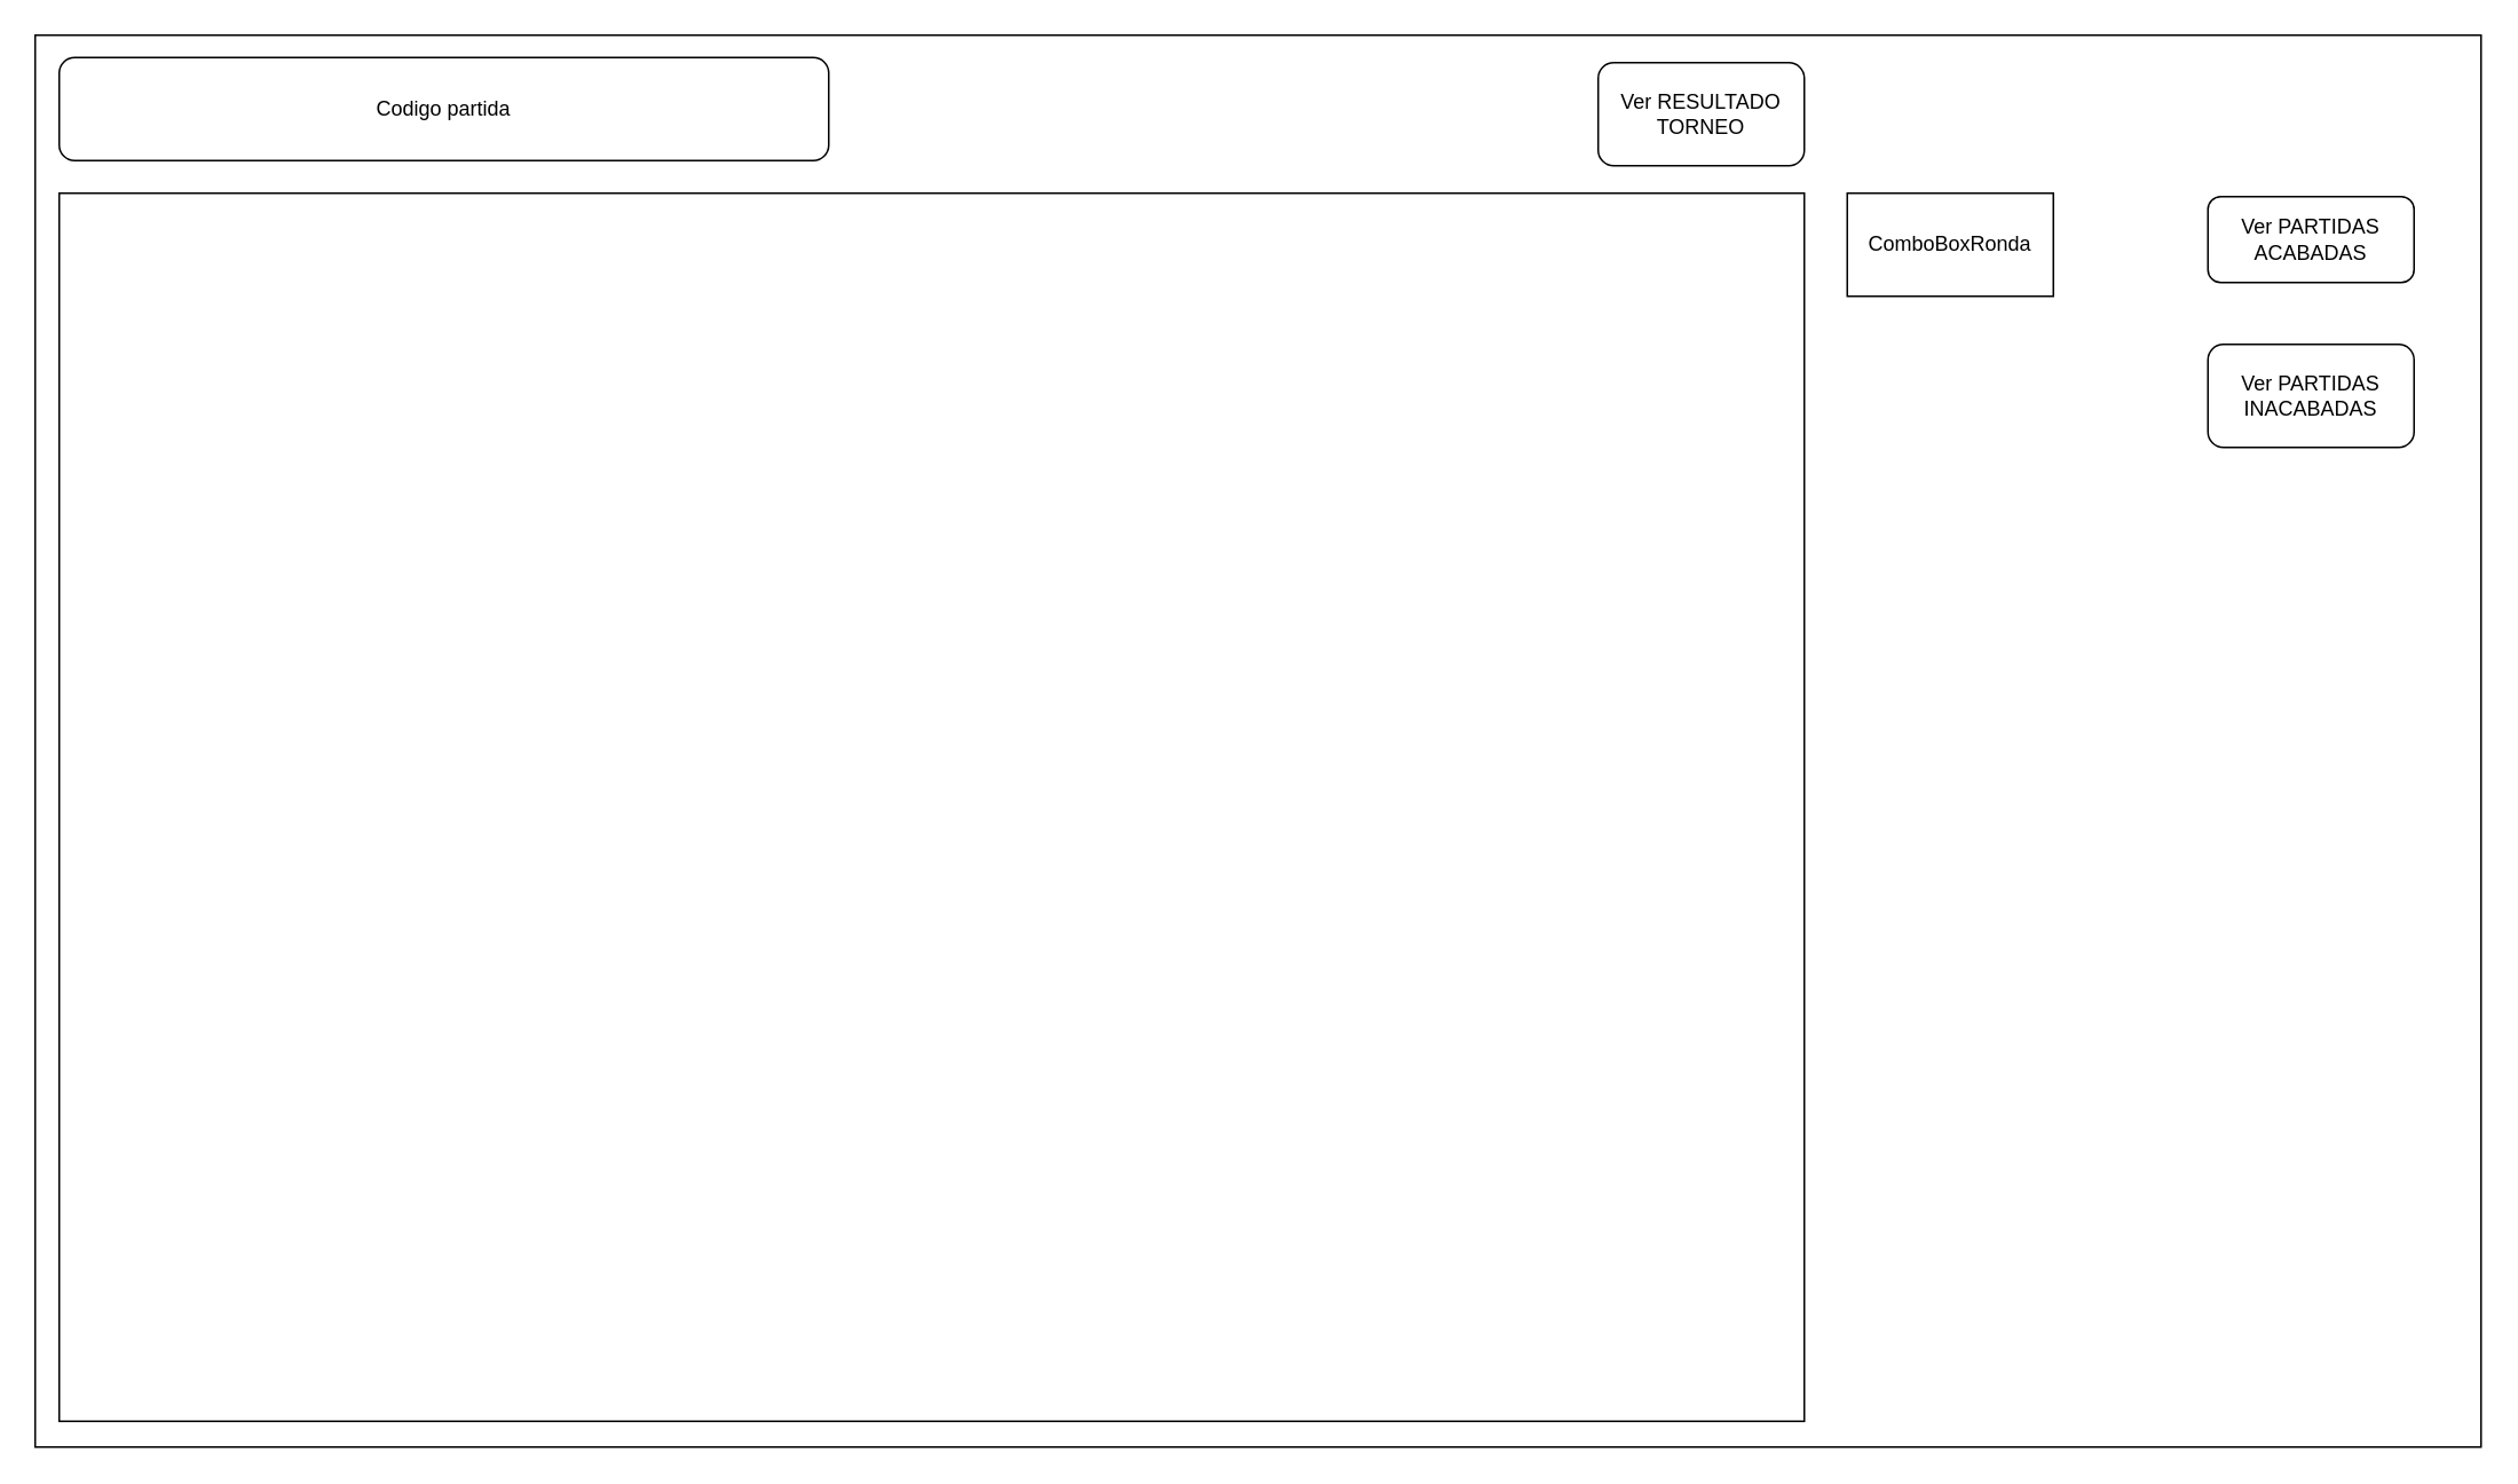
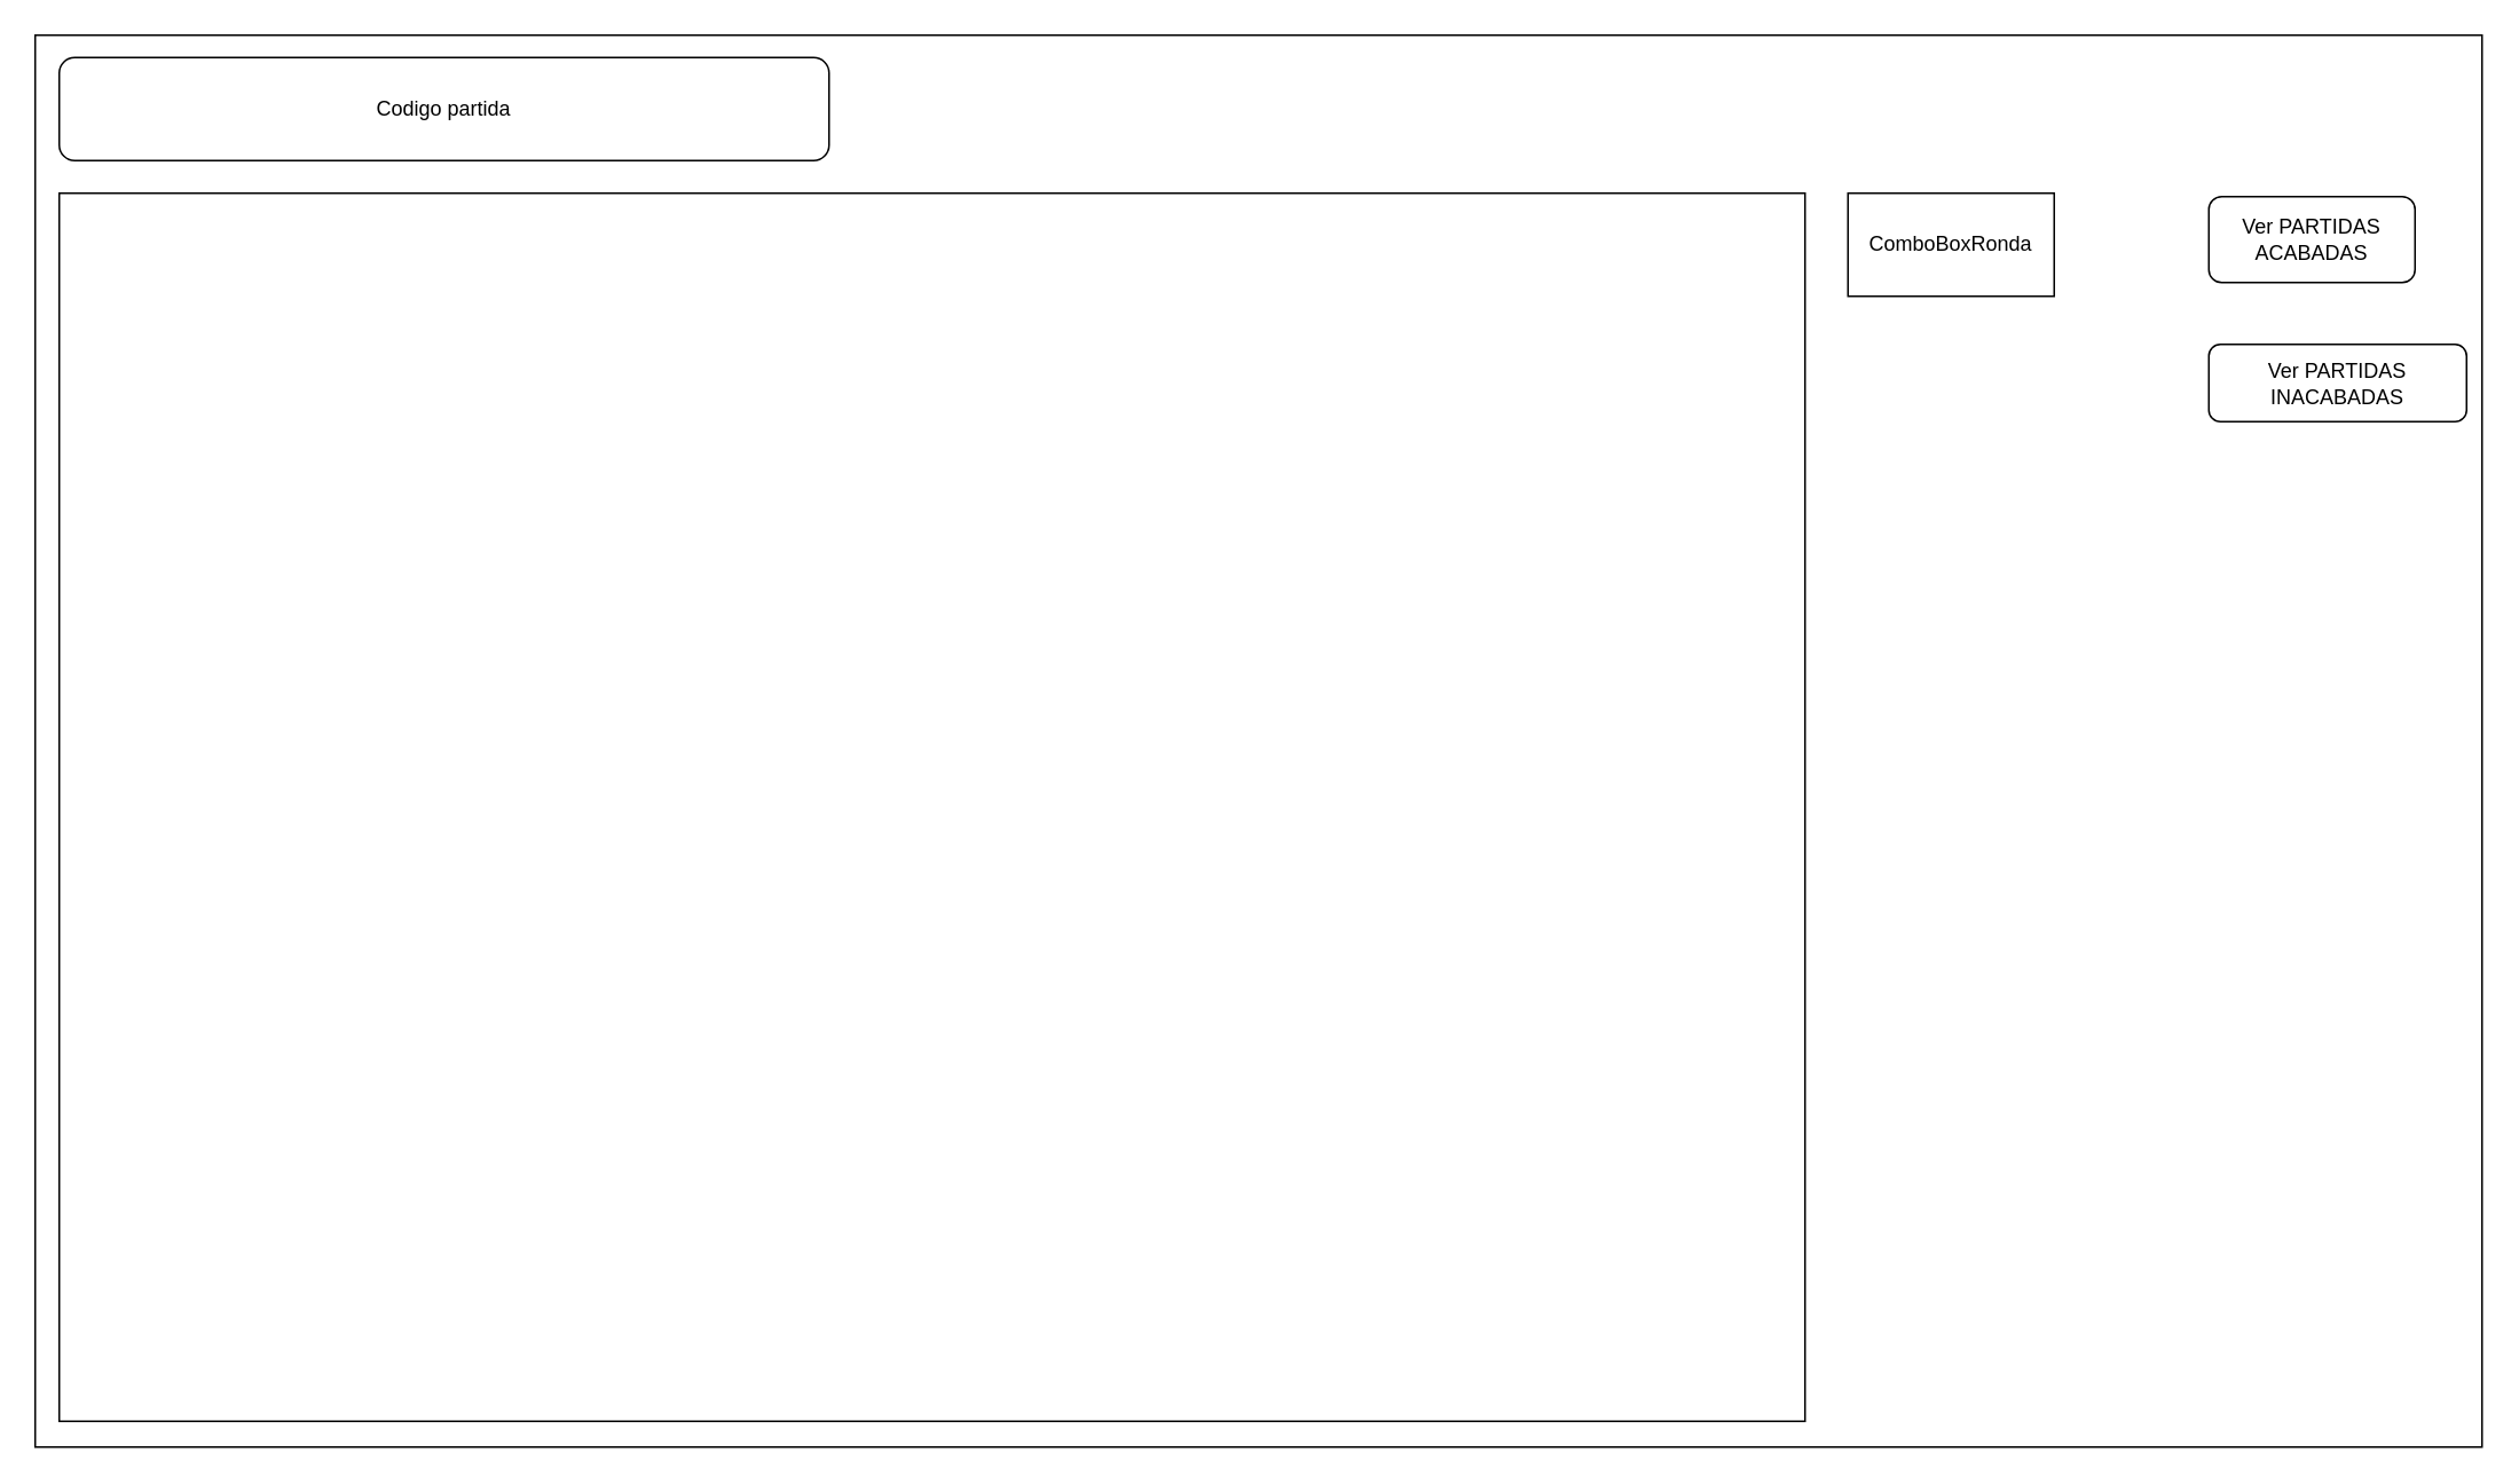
- <mxCell id="6" value="Ver RESULTADO TORNEO" style="rounded=1;whiteSpace=wrap;html=1;" vertex="1" parent="1"><mxGeometry x="930" y="36" width="120" height="60" as="geometry" /></mxCell>
- <mxCell id="8" value="Ver PARTIDAS INACABADAS" style="rounded=1;whiteSpace=wrap;html=1;" vertex="1" parent="1"><mxGeometry x="1285" y="200" width="120" height="60" as="geometry" /></mxCell>
+ <mxCell id="8" value="Ver PARTIDAS INACABADAS" style="rounded=1;whiteSpace=wrap;html=1;" vertex="1" parent="1"><mxGeometry x="1285" y="200" width="150" height="45" as="geometry" /></mxCell>
